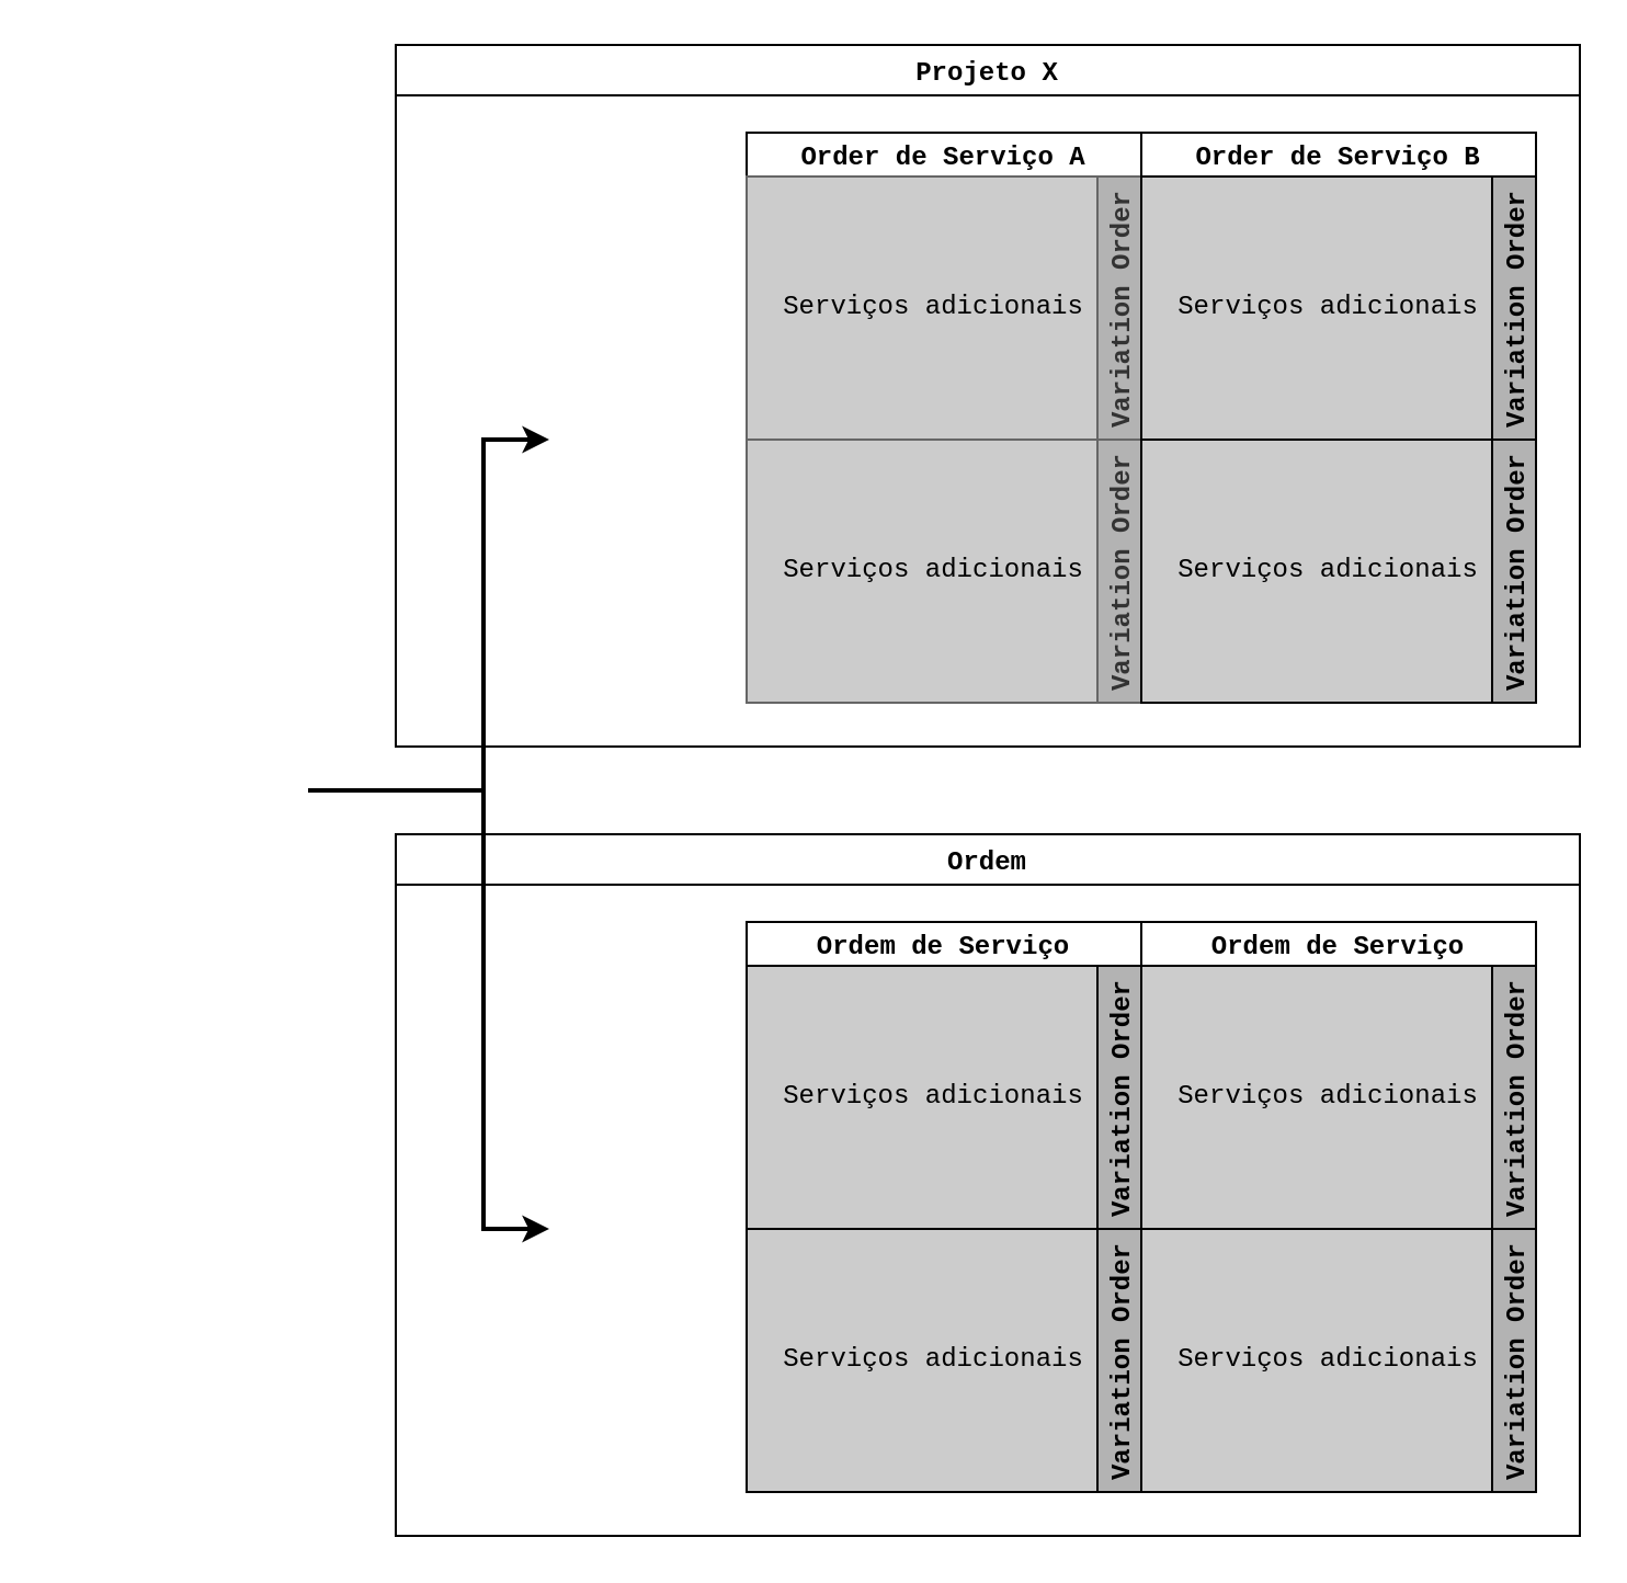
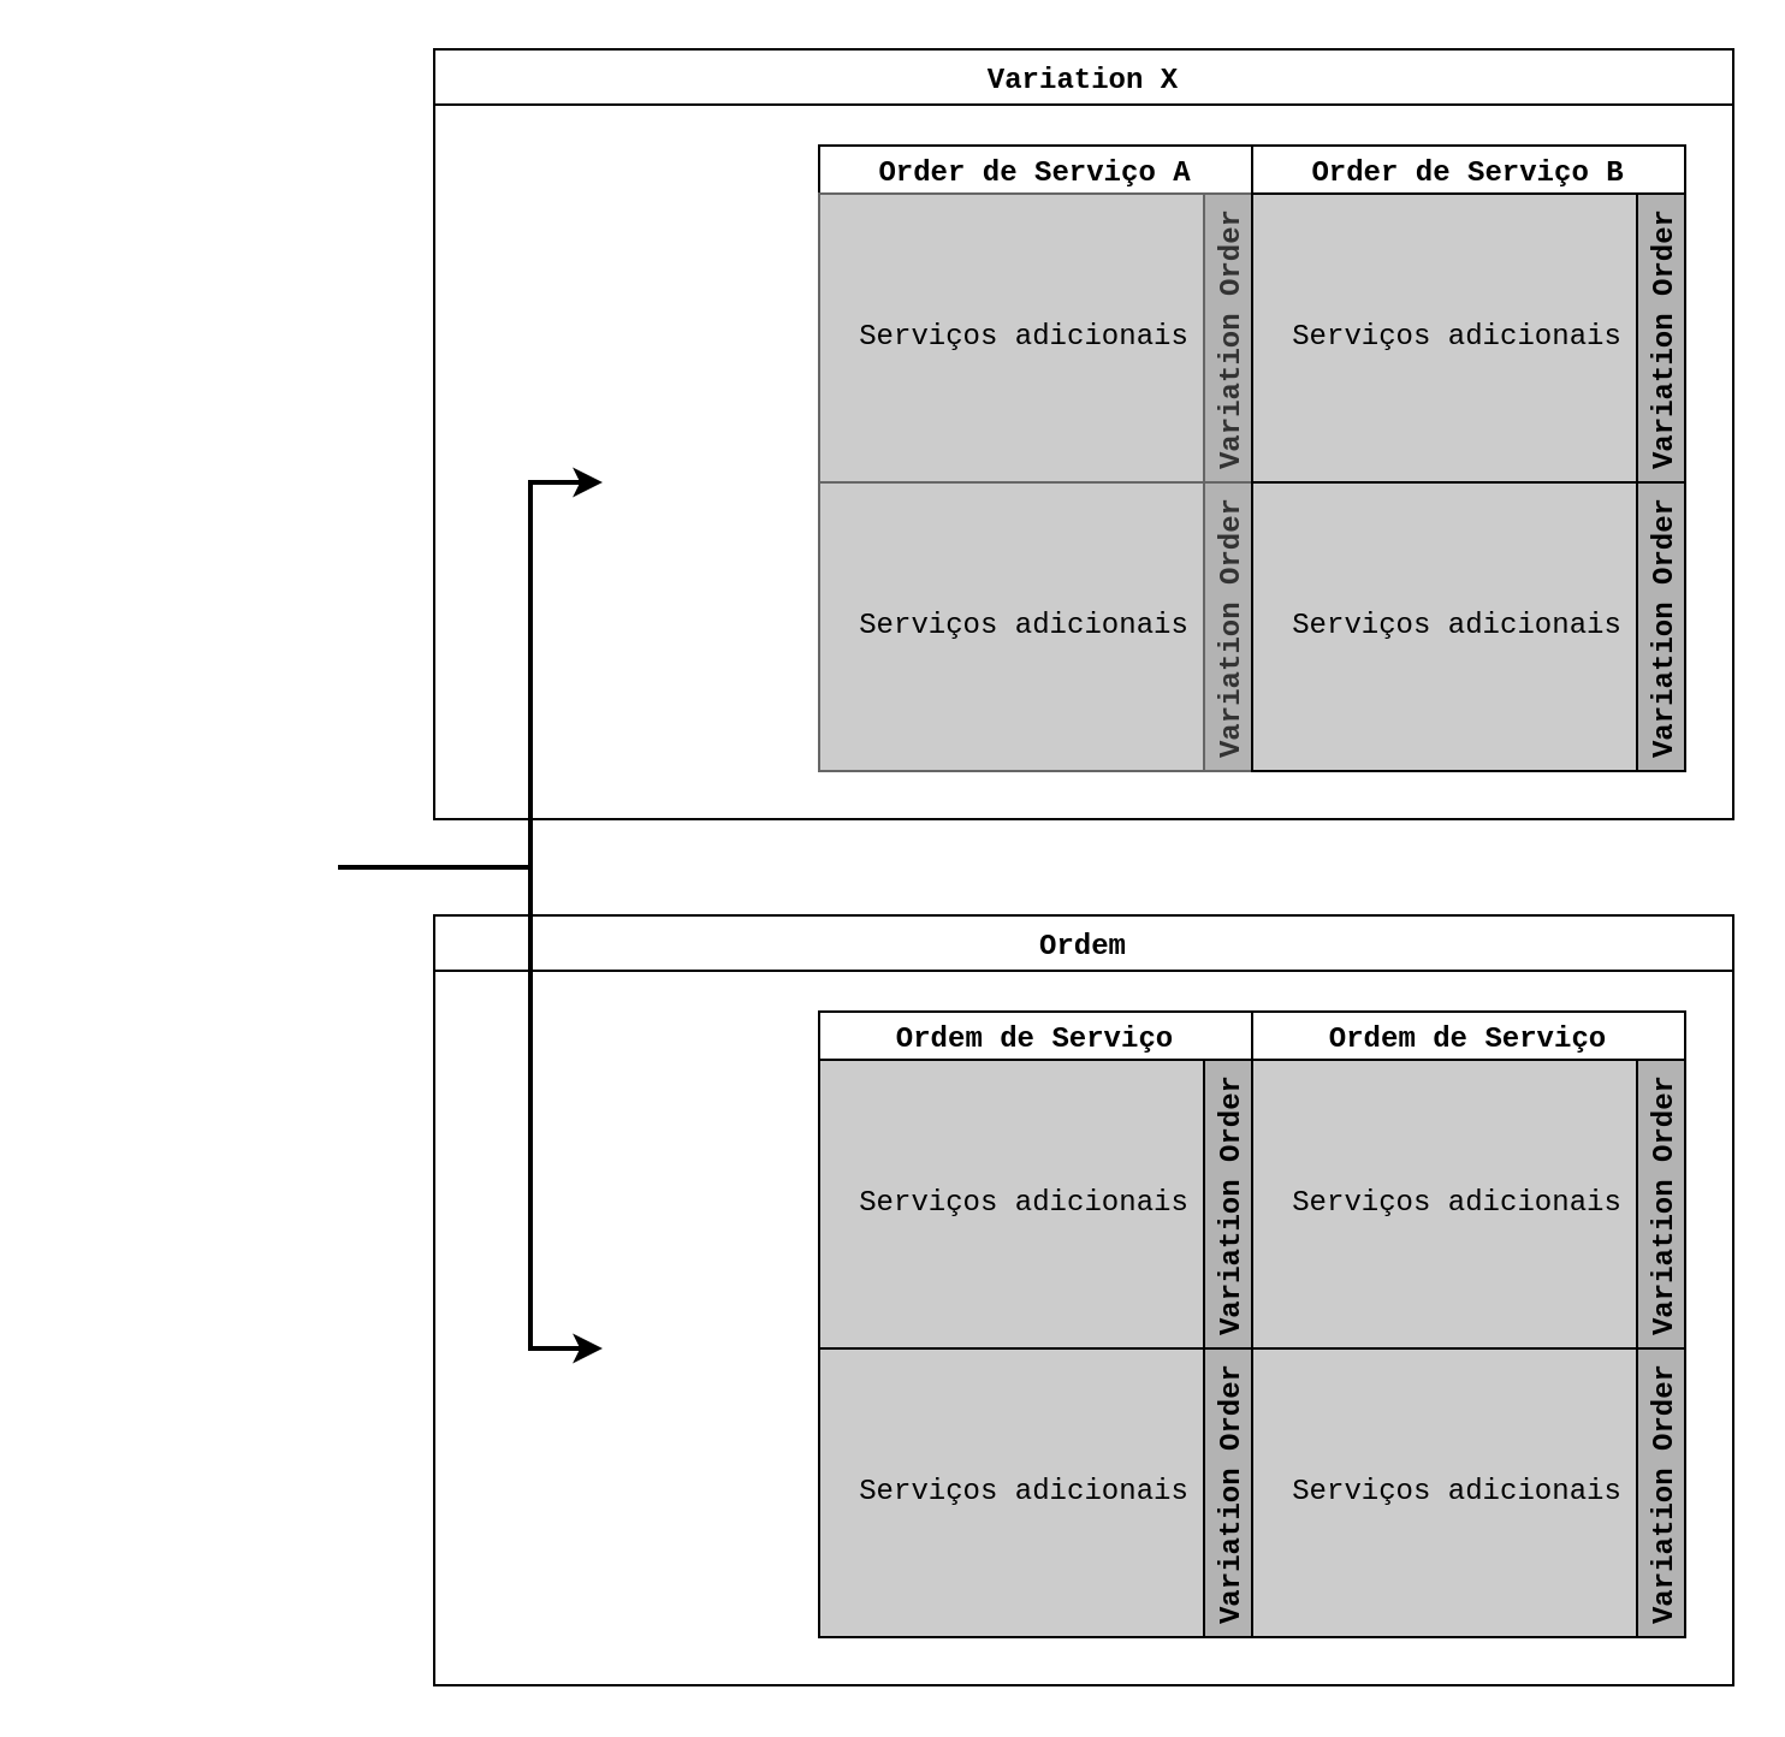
- <mxCell id="2" value="Projeto X" style="swimlane;strokeColor=#000000;fontFamily=Courier New;" parent="1" vertex="1"><mxGeometry x="180" y="20" width="540" height="320" as="geometry" /></mxCell>
+ <mxCell id="2" value="Variation X" style="swimlane;strokeColor=#000000;fontFamily=Courier New;" parent="1" vertex="1"><mxGeometry x="180" y="20" width="540" height="320" as="geometry" /></mxCell>
